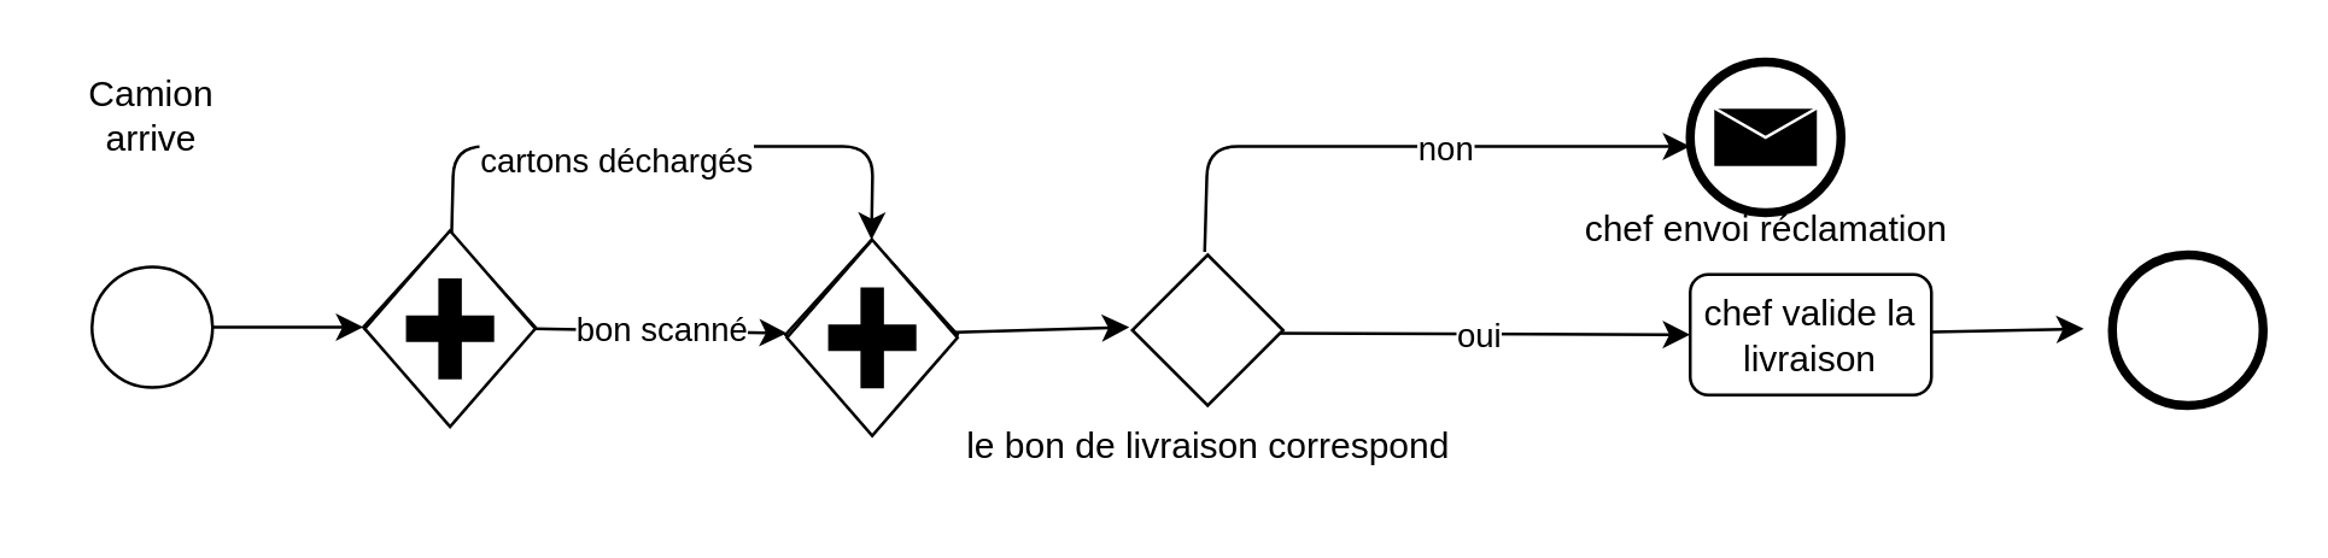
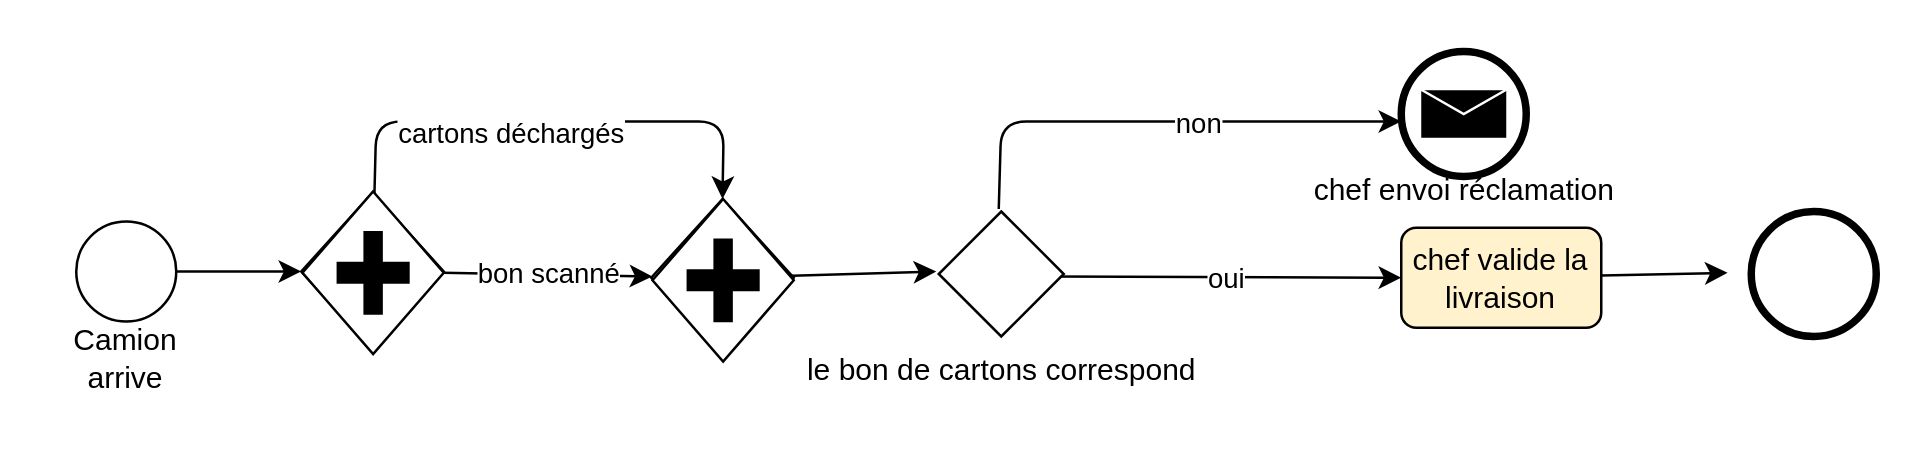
- <mxCell id="4" value="Camion arrive" style="text;strokeColor=none;align=center;fillColor=none;html=1;verticalAlign=middle;whiteSpace=wrap;rounded=0;" parent="1" vertex="1"><mxGeometry x="20" y="23" width="60" height="30" as="geometry" /></mxCell>
+ <mxCell id="4" value="Camion arrive" style="text;strokeColor=none;align=center;fillColor=none;html=1;verticalAlign=middle;whiteSpace=wrap;rounded=0;" parent="1" vertex="1"><mxGeometry x="20" y="128" width="60" height="30" as="geometry" /></mxCell>
- <mxCell id="16" value="chef valide la livraison" style="rounded=1;whiteSpace=wrap;html=1;" parent="1" vertex="1"><mxGeometry x="560" y="90.5" width="80" height="40" as="geometry" /></mxCell>
+ <mxCell id="16" value="chef valide la livraison" style="rounded=1;whiteSpace=wrap;html=1;fillColor=#fff2cc;" parent="1" vertex="1"><mxGeometry x="560" y="90.5" width="80" height="40" as="geometry" /></mxCell>
- <mxCell id="18" value="le bon de livraison correspond" style="text;html=1;align=center;verticalAlign=middle;resizable=0;points=[];autosize=1;strokeColor=none;fillColor=none;" parent="1" vertex="1"><mxGeometry x="310" y="133" width="180" height="30" as="geometry" /></mxCell>
+ <mxCell id="18" value="le bon de cartons correspond" style="text;html=1;align=center;verticalAlign=middle;resizable=0;points=[];autosize=1;strokeColor=none;fillColor=none;" parent="1" vertex="1"><mxGeometry x="310" y="133" width="180" height="30" as="geometry" /></mxCell>
